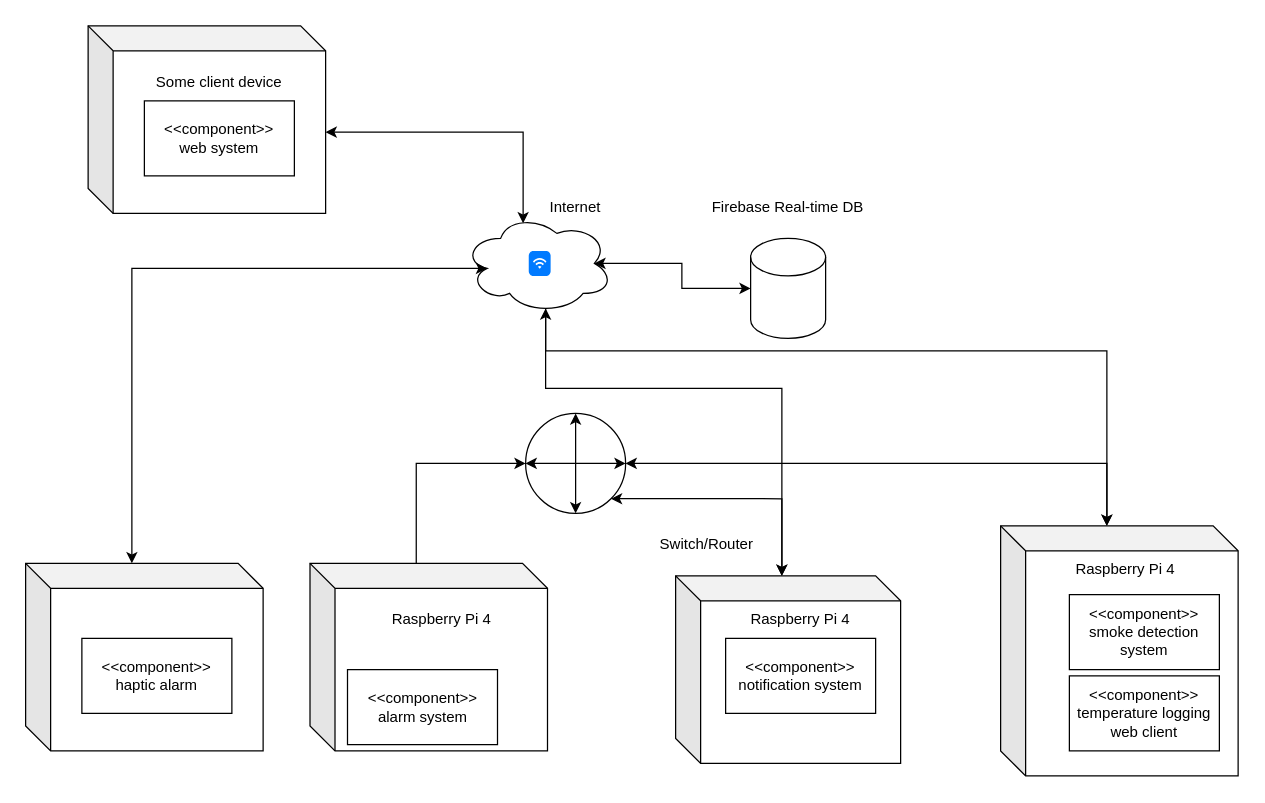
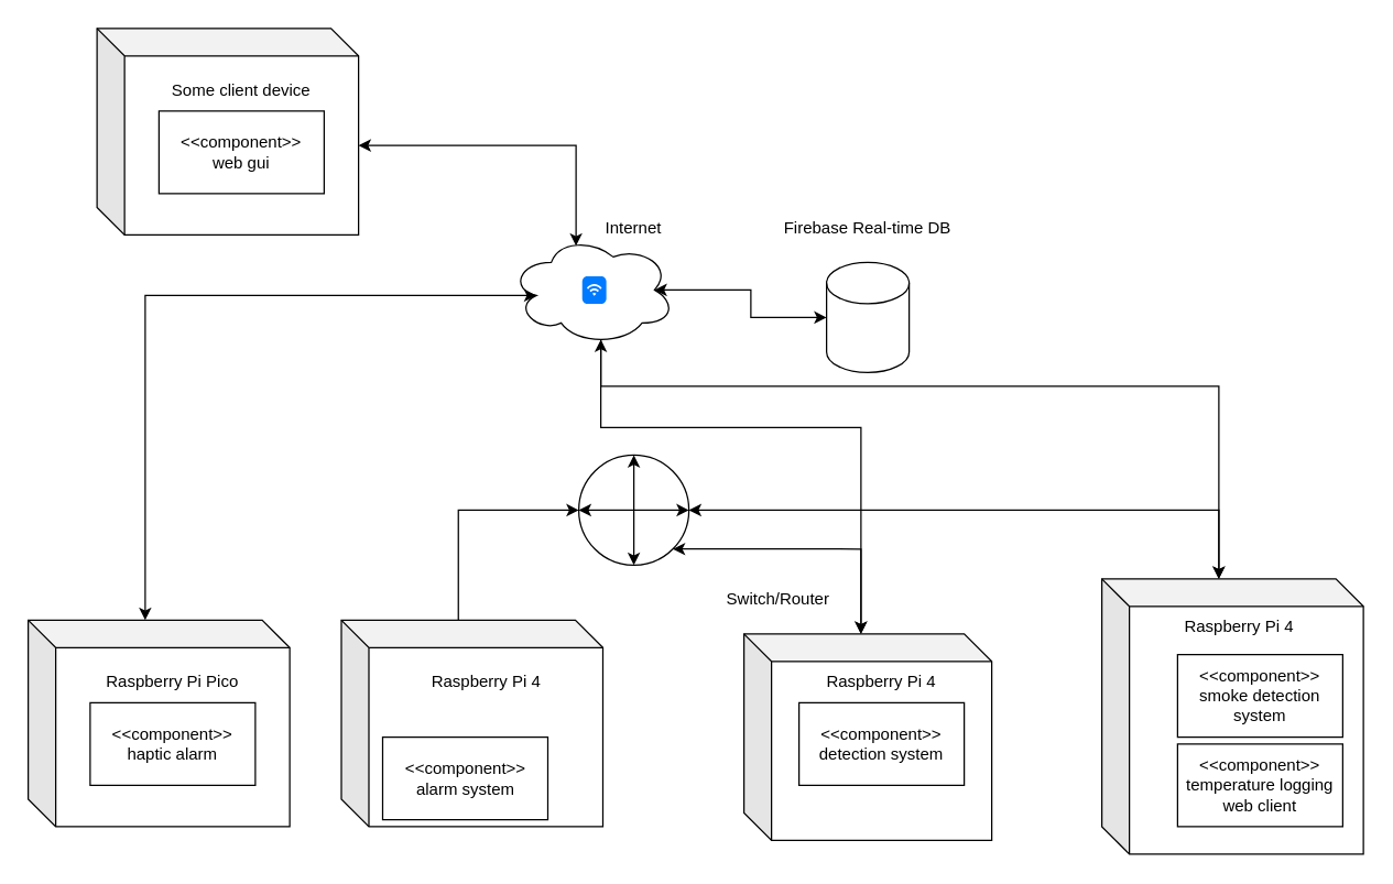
- <mxCell id="33" value="&lt;div&gt;&amp;lt;&amp;lt;component&amp;gt;&amp;gt;&lt;/div&gt;web system" style="rounded=0;whiteSpace=wrap;html=1;" vertex="1" parent="1"><mxGeometry x="115" y="80" width="120" height="60" as="geometry" /></mxCell>
+ <mxCell id="33" value="&lt;div&gt;&amp;lt;&amp;lt;component&amp;gt;&amp;gt;&lt;/div&gt;web gui" style="rounded=0;whiteSpace=wrap;html=1;" vertex="1" parent="1"><mxGeometry x="115" y="80" width="120" height="60" as="geometry" /></mxCell>
+ <mxCell id="13" value="Raspberry Pi Pico" style="text;html=1;strokeColor=none;fillColor=none;align=center;verticalAlign=middle;whiteSpace=wrap;rounded=0;" vertex="1" parent="1"><mxGeometry x="70" y="480" width="110" height="30" as="geometry" /></mxCell>
- <mxCell id="29" value="&lt;div&gt;&amp;lt;&amp;lt;component&amp;gt;&amp;gt;&lt;/div&gt;&lt;div&gt;notification system&lt;br&gt;&lt;/div&gt;" style="rounded=0;whiteSpace=wrap;html=1;" vertex="1" parent="1"><mxGeometry x="580" y="510" width="120" height="60" as="geometry" /></mxCell>
+ <mxCell id="29" value="&lt;div&gt;&amp;lt;&amp;lt;component&amp;gt;&amp;gt;&lt;/div&gt;&lt;div&gt;detection system&lt;br&gt;&lt;/div&gt;" style="rounded=0;whiteSpace=wrap;html=1;" vertex="1" parent="1"><mxGeometry x="580" y="510" width="120" height="60" as="geometry" /></mxCell>
